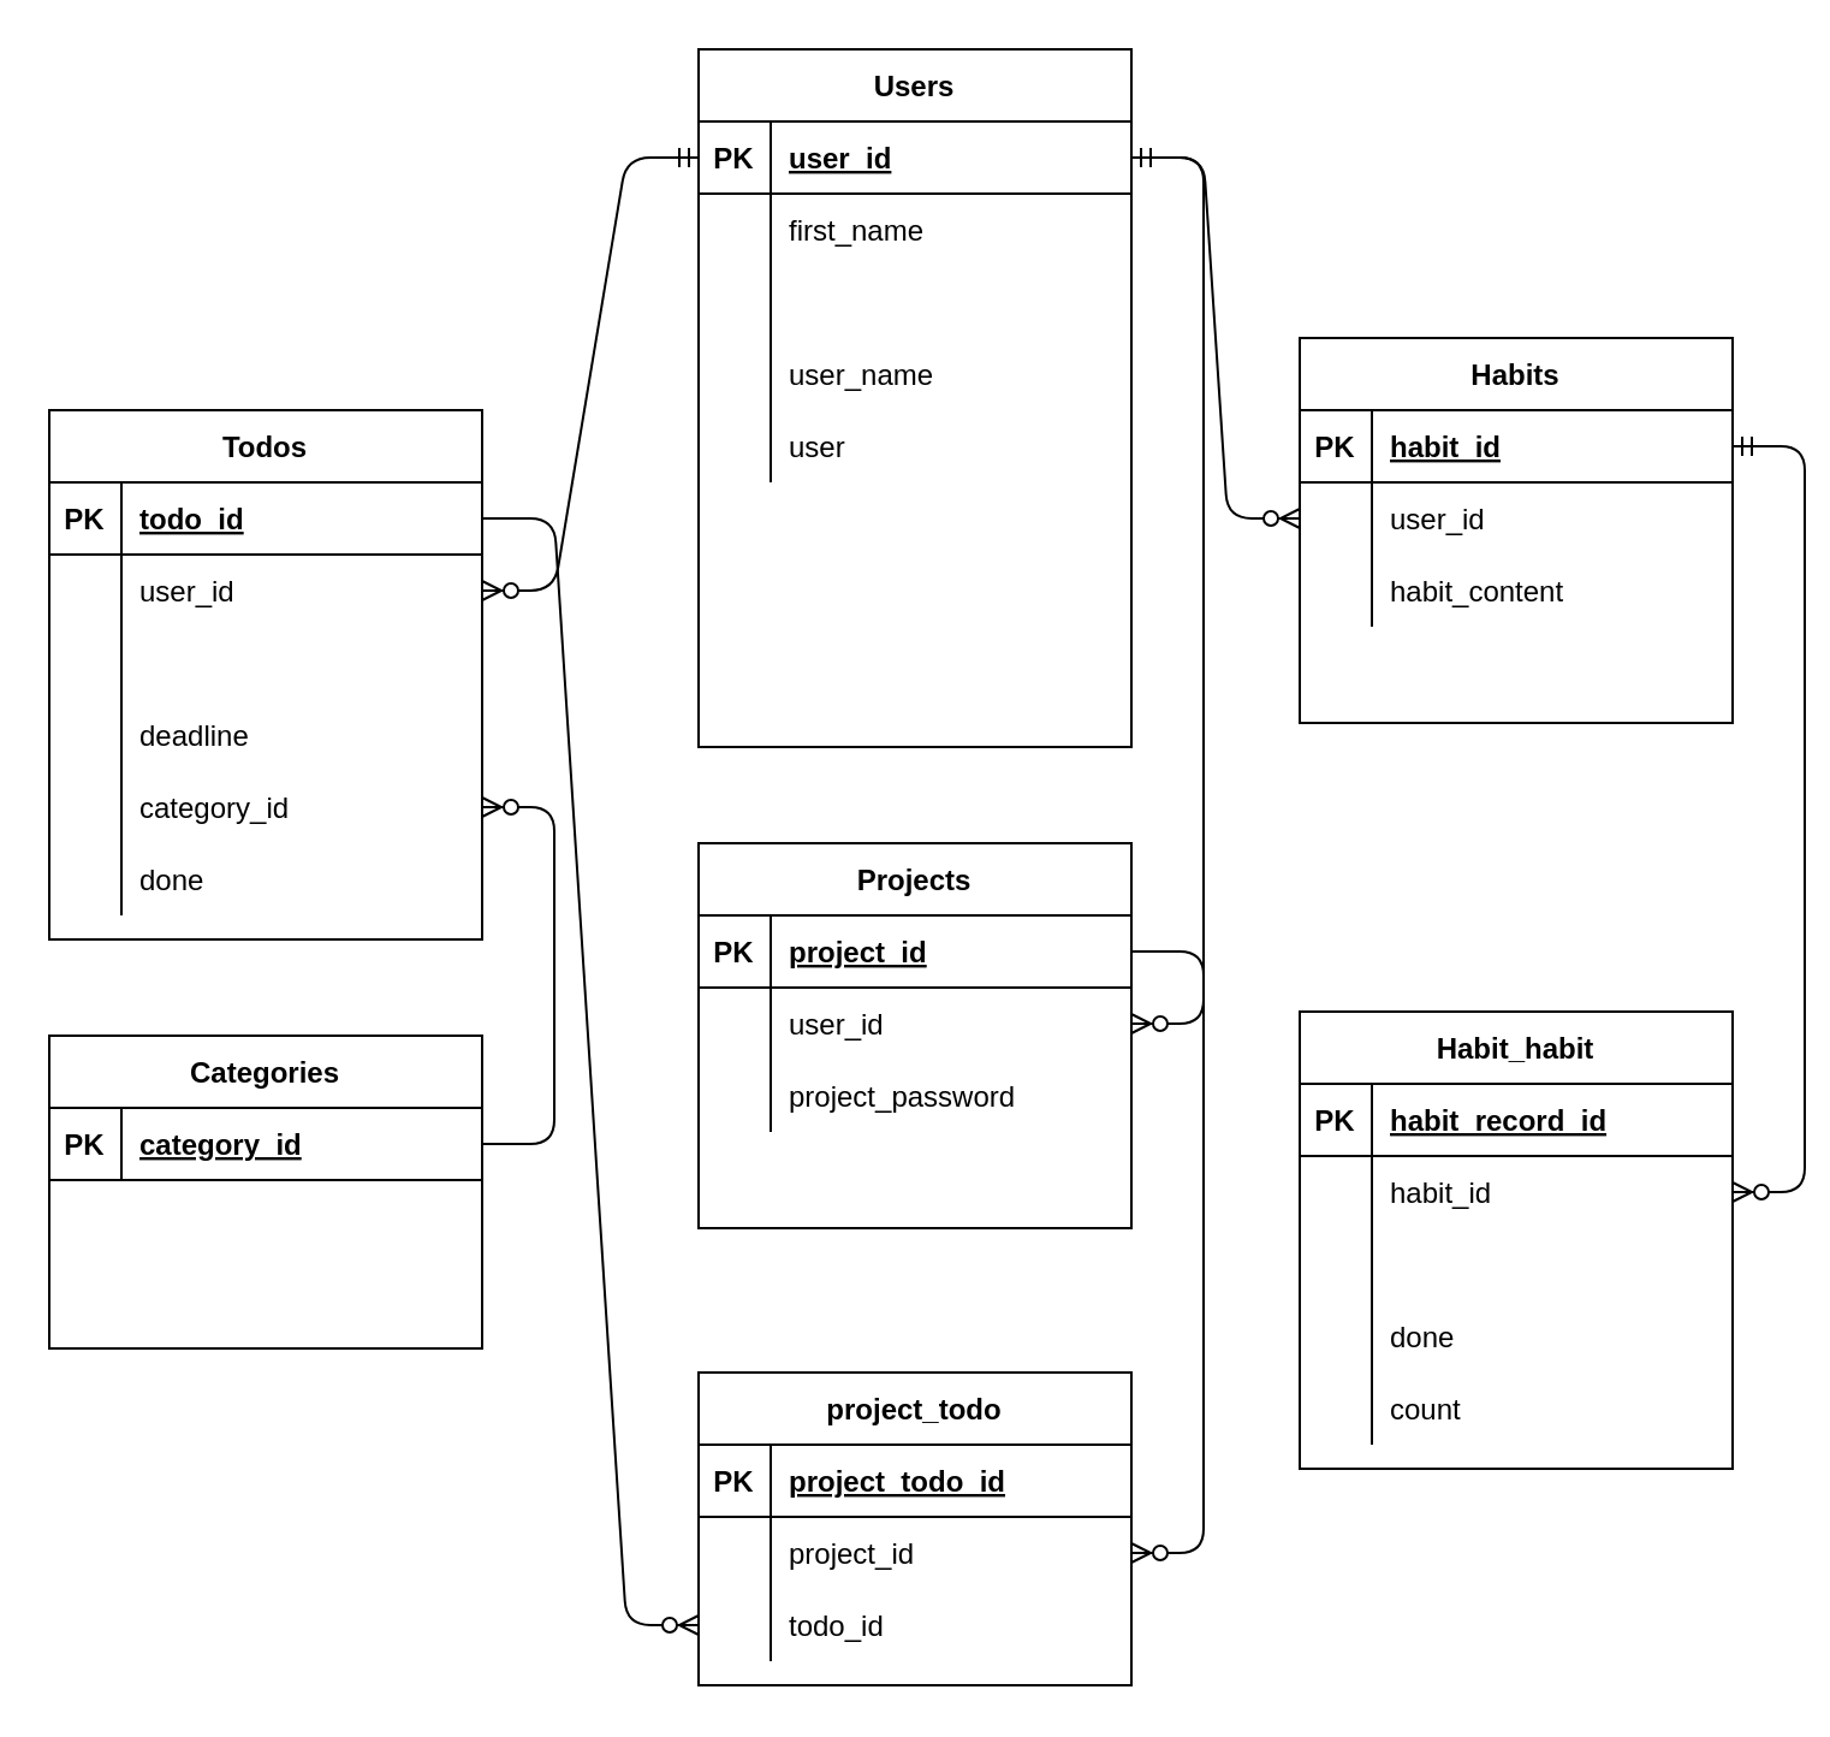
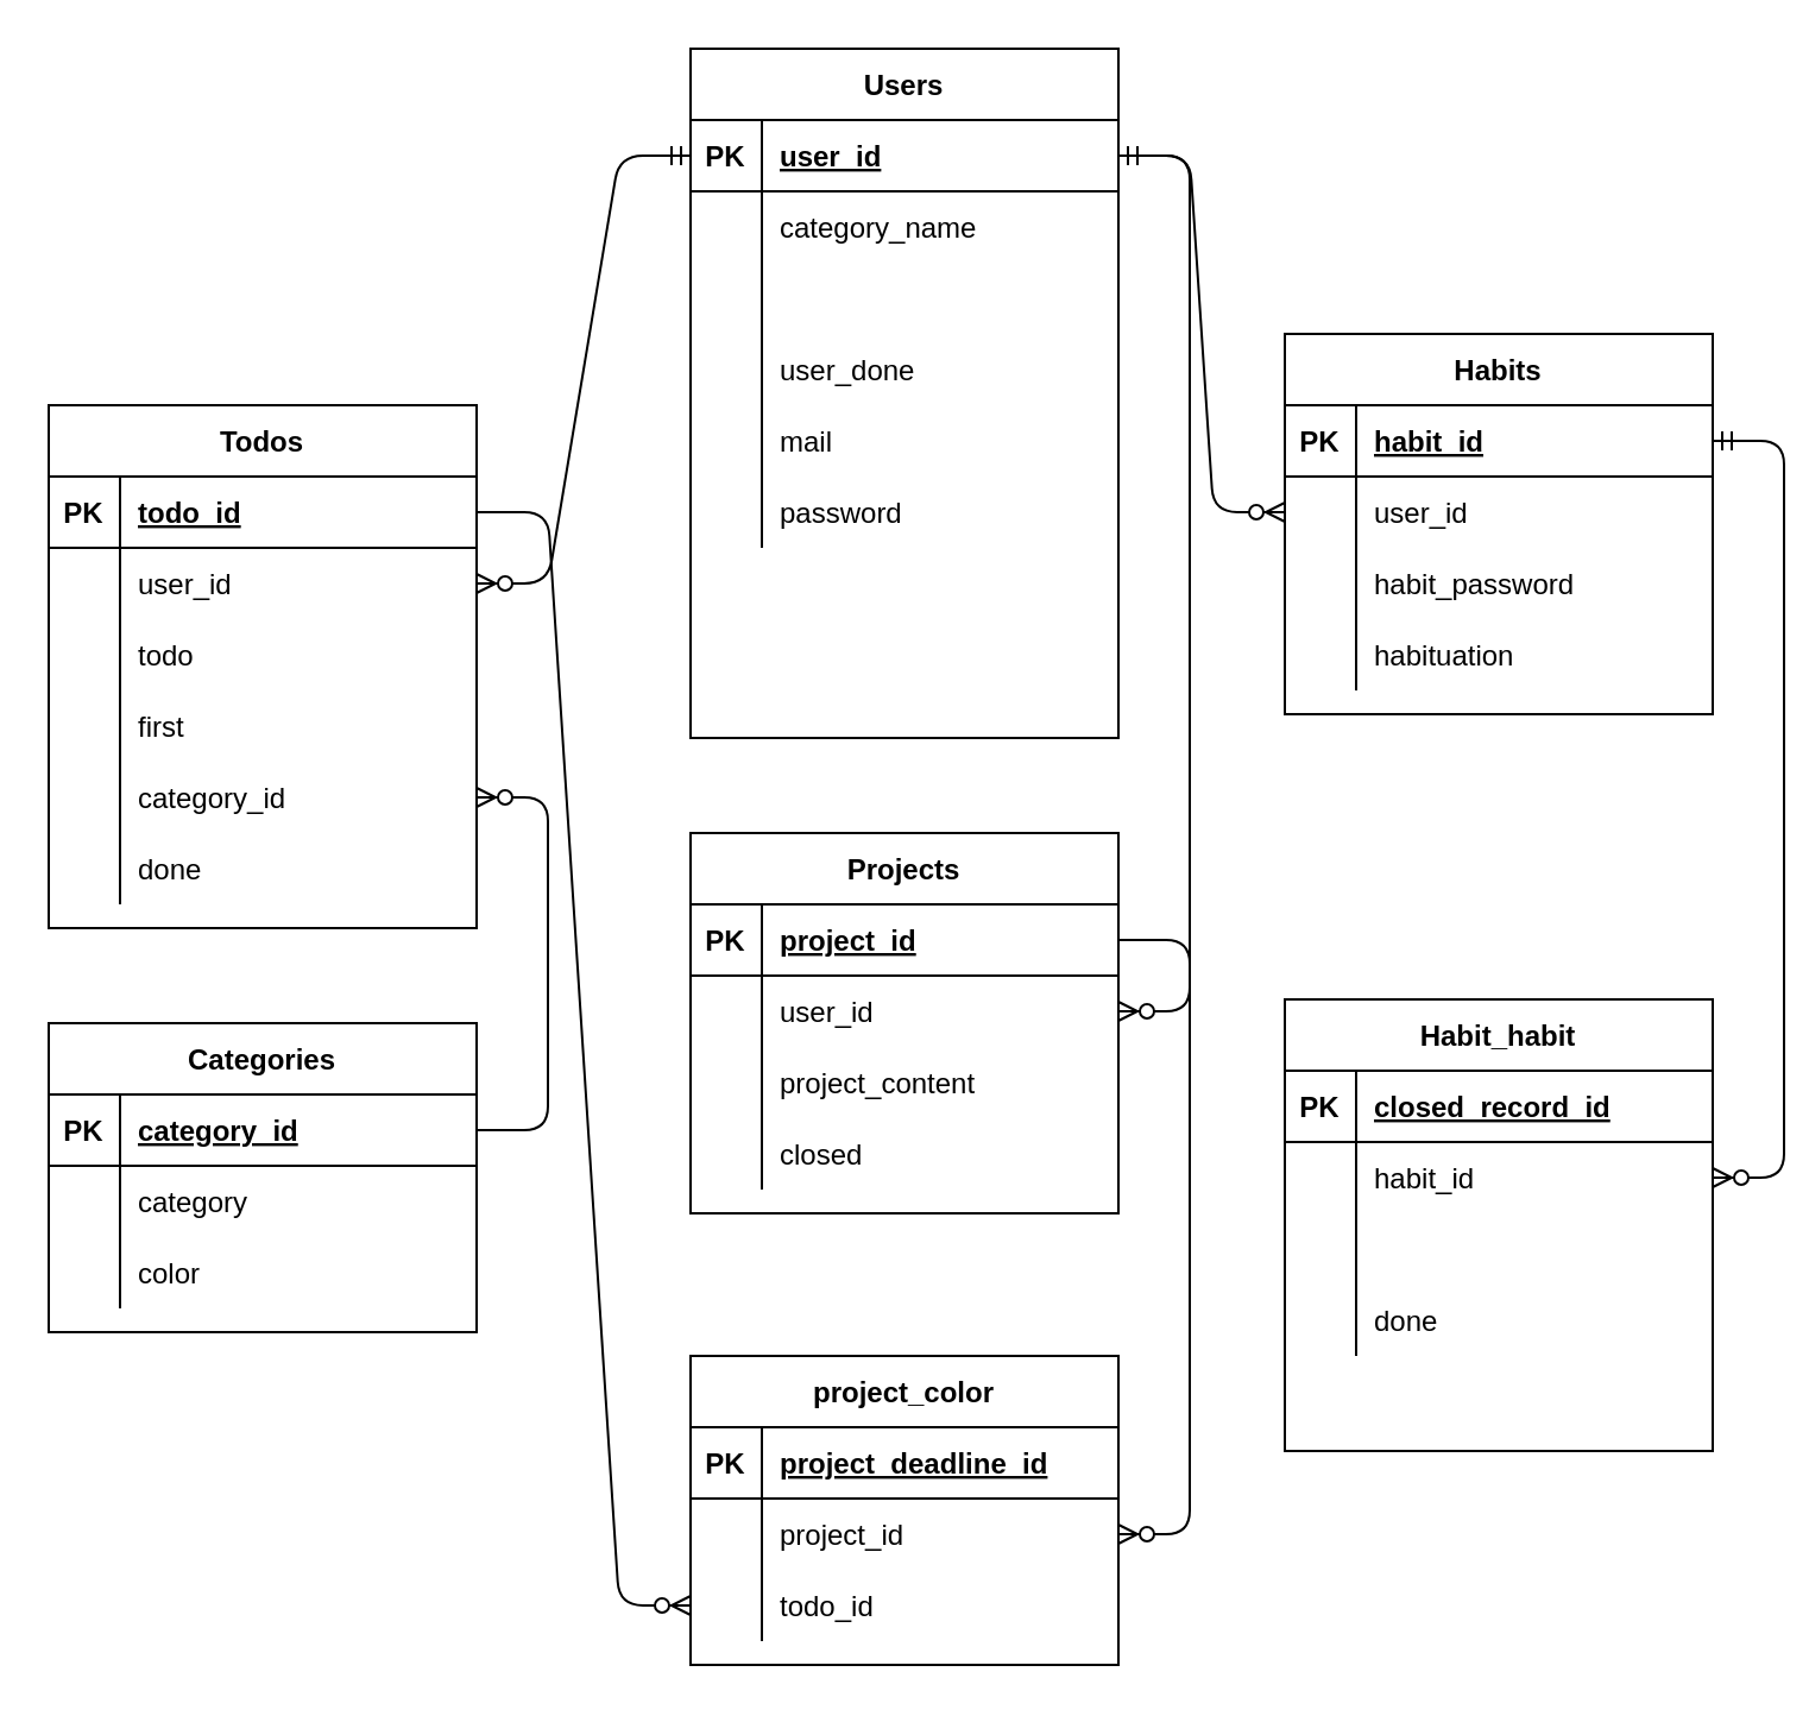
- <mxCell id="8" value="first_name" style="shape=partialRectangle;connectable=0;fillColor=none;top=0;left=0;bottom=0;right=0;align=left;spacingLeft=6;overflow=hidden;" parent="6" vertex="1"><mxGeometry x="30" width="150" height="30" as="geometry" /></mxCell>
+ <mxCell id="8" value="category_name" style="shape=partialRectangle;connectable=0;fillColor=none;top=0;left=0;bottom=0;right=0;align=left;spacingLeft=6;overflow=hidden;" parent="6" vertex="1"><mxGeometry x="30" width="150" height="30" as="geometry" /></mxCell>
- <mxCell id="13" value="user_name" style="shape=partialRectangle;connectable=0;fillColor=none;top=0;left=0;bottom=0;right=0;align=left;spacingLeft=6;overflow=hidden;" parent="11" vertex="1"><mxGeometry x="30" width="150" height="30" as="geometry" /></mxCell>
+ <mxCell id="13" value="user_done" style="shape=partialRectangle;connectable=0;fillColor=none;top=0;left=0;bottom=0;right=0;align=left;spacingLeft=6;overflow=hidden;" parent="11" vertex="1"><mxGeometry x="30" width="150" height="30" as="geometry" /></mxCell>
- <mxCell id="16" value="user" style="shape=partialRectangle;connectable=0;fillColor=none;top=0;left=0;bottom=0;right=0;align=left;spacingLeft=6;overflow=hidden;" vertex="1" parent="14"><mxGeometry x="30" width="150" height="30" as="geometry" /></mxCell>
+ <mxCell id="16" value="mail" style="shape=partialRectangle;connectable=0;fillColor=none;top=0;left=0;bottom=0;right=0;align=left;spacingLeft=6;overflow=hidden;" vertex="1" parent="14"><mxGeometry x="30" width="150" height="30" as="geometry" /></mxCell>
+ <mxCell id="19" value="password" style="shape=partialRectangle;connectable=0;fillColor=none;top=0;left=0;bottom=0;right=0;align=left;spacingLeft=6;overflow=hidden;" vertex="1" parent="17"><mxGeometry x="30" width="150" height="30" as="geometry" /></mxCell>
- <mxCell id="29" value="habit_content" style="shape=partialRectangle;connectable=0;fillColor=none;top=0;left=0;bottom=0;right=0;align=left;spacingLeft=6;overflow=hidden;" parent="27" vertex="1"><mxGeometry x="30" width="150" height="30" as="geometry" /></mxCell>
+ <mxCell id="29" value="habit_password" style="shape=partialRectangle;connectable=0;fillColor=none;top=0;left=0;bottom=0;right=0;align=left;spacingLeft=6;overflow=hidden;" parent="27" vertex="1"><mxGeometry x="30" width="150" height="30" as="geometry" /></mxCell>
+ <mxCell id="70" value="todo" style="shape=partialRectangle;connectable=0;fillColor=none;top=0;left=0;bottom=0;right=0;align=left;spacingLeft=6;overflow=hidden;" parent="68" vertex="1"><mxGeometry x="30" width="150" height="30" as="geometry" /></mxCell>
+ <mxCell id="32" value="habituation" style="shape=partialRectangle;connectable=0;fillColor=none;top=0;left=0;bottom=0;right=0;align=left;spacingLeft=6;overflow=hidden;" parent="30" vertex="1"><mxGeometry x="30" width="150" height="30" as="geometry" /></mxCell>
- <mxCell id="73" value="deadline" style="shape=partialRectangle;connectable=0;fillColor=none;top=0;left=0;bottom=0;right=0;align=left;spacingLeft=6;overflow=hidden;" parent="71" vertex="1"><mxGeometry x="30" width="150" height="30" as="geometry" /></mxCell>
+ <mxCell id="73" value="first" style="shape=partialRectangle;connectable=0;fillColor=none;top=0;left=0;bottom=0;right=0;align=left;spacingLeft=6;overflow=hidden;" parent="71" vertex="1"><mxGeometry x="30" width="150" height="30" as="geometry" /></mxCell>
- <mxCell id="57" value="project_password" style="shape=partialRectangle;connectable=0;fillColor=none;top=0;left=0;bottom=0;right=0;align=left;spacingLeft=6;overflow=hidden;" parent="55" vertex="1"><mxGeometry x="30" width="150" height="30" as="geometry" /></mxCell>
+ <mxCell id="57" value="project_content" style="shape=partialRectangle;connectable=0;fillColor=none;top=0;left=0;bottom=0;right=0;align=left;spacingLeft=6;overflow=hidden;" parent="55" vertex="1"><mxGeometry x="30" width="150" height="30" as="geometry" /></mxCell>
- <mxCell id="36" value="habit_record_id" style="shape=partialRectangle;connectable=0;fillColor=none;top=0;left=0;bottom=0;right=0;align=left;spacingLeft=6;fontStyle=5;overflow=hidden;" parent="34" vertex="1"><mxGeometry x="30" width="150" height="30" as="geometry" /></mxCell>
+ <mxCell id="36" value="closed_record_id" style="shape=partialRectangle;connectable=0;fillColor=none;top=0;left=0;bottom=0;right=0;align=left;spacingLeft=6;fontStyle=5;overflow=hidden;" parent="34" vertex="1"><mxGeometry x="30" width="150" height="30" as="geometry" /></mxCell>
+ <mxCell id="60" value="closed" style="shape=partialRectangle;connectable=0;fillColor=none;top=0;left=0;bottom=0;right=0;align=left;spacingLeft=6;overflow=hidden;" vertex="1" parent="58"><mxGeometry x="30" width="150" height="30" as="geometry" /></mxCell>
+ <mxCell id="86" value="category" style="shape=partialRectangle;connectable=0;fillColor=none;top=0;left=0;bottom=0;right=0;align=left;spacingLeft=6;overflow=hidden;" parent="84" vertex="1"><mxGeometry x="30" width="150" height="30" as="geometry" /></mxCell>
+ <mxCell id="89" value="color" style="shape=partialRectangle;connectable=0;fillColor=none;top=0;left=0;bottom=0;right=0;align=left;spacingLeft=6;overflow=hidden;" parent="87" vertex="1"><mxGeometry x="30" width="150" height="30" as="geometry" /></mxCell>
- <mxCell id="47" value="count" style="shape=partialRectangle;connectable=0;fillColor=none;top=0;left=0;bottom=0;right=0;align=left;spacingLeft=6;overflow=hidden;" parent="45" vertex="1"><mxGeometry x="30" width="150" height="30" as="geometry" /></mxCell>
- <mxCell id="94" value="project_todo" style="shape=table;startSize=30;container=1;collapsible=1;childLayout=tableLayout;fixedRows=1;rowLines=0;fontStyle=1;align=center;resizeLast=1;" parent="1" vertex="1"><mxGeometry x="290" y="570" width="180" height="130" as="geometry" /></mxCell>
+ <mxCell id="94" value="project_color" style="shape=table;startSize=30;container=1;collapsible=1;childLayout=tableLayout;fixedRows=1;rowLines=0;fontStyle=1;align=center;resizeLast=1;" parent="1" vertex="1"><mxGeometry x="290" y="570" width="180" height="130" as="geometry" /></mxCell>
- <mxCell id="97" value="project_todo_id" style="shape=partialRectangle;connectable=0;fillColor=none;top=0;left=0;bottom=0;right=0;align=left;spacingLeft=6;fontStyle=5;overflow=hidden;" parent="95" vertex="1"><mxGeometry x="30" width="150" height="30" as="geometry" /></mxCell>
+ <mxCell id="97" value="project_deadline_id" style="shape=partialRectangle;connectable=0;fillColor=none;top=0;left=0;bottom=0;right=0;align=left;spacingLeft=6;fontStyle=5;overflow=hidden;" parent="95" vertex="1"><mxGeometry x="30" width="150" height="30" as="geometry" /></mxCell>
